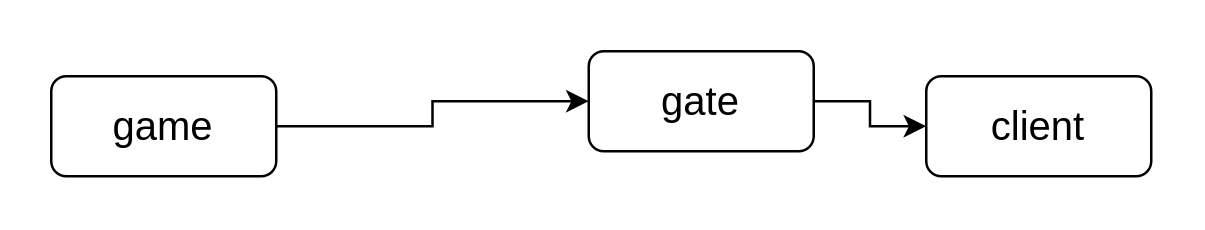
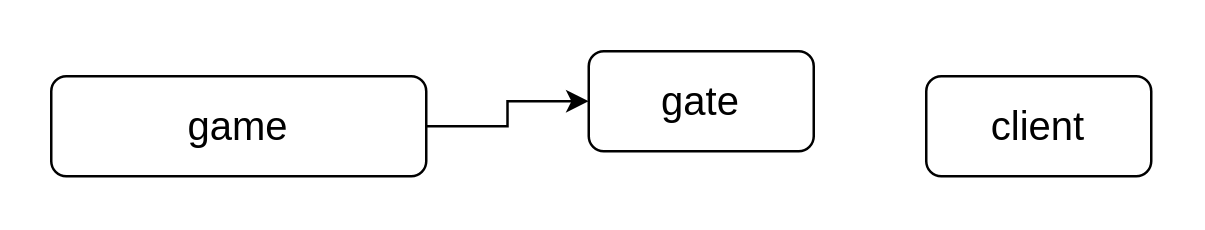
- <mxCell id="4" style="edgeStyle=orthogonalEdgeStyle;rounded=0;orthogonalLoop=1;jettySize=auto;html=1;fontSize=16;" edge="1" parent="1" source="5" target="6"><mxGeometry relative="1" as="geometry" /></mxCell>
- <mxCell id="3" value="&lt;font style=&quot;font-size: 16px&quot;&gt;game&lt;/font&gt;" style="rounded=1;whiteSpace=wrap;html=1;" vertex="1" parent="1"><mxGeometry x="20" y="30" width="90" height="40" as="geometry" /></mxCell>
+ <mxCell id="3" value="&lt;font style=&quot;font-size: 16px&quot;&gt;game&lt;/font&gt;" style="rounded=1;whiteSpace=wrap;html=1;" vertex="1" parent="1"><mxGeometry x="20" y="30" width="150" height="40" as="geometry" /></mxCell>
